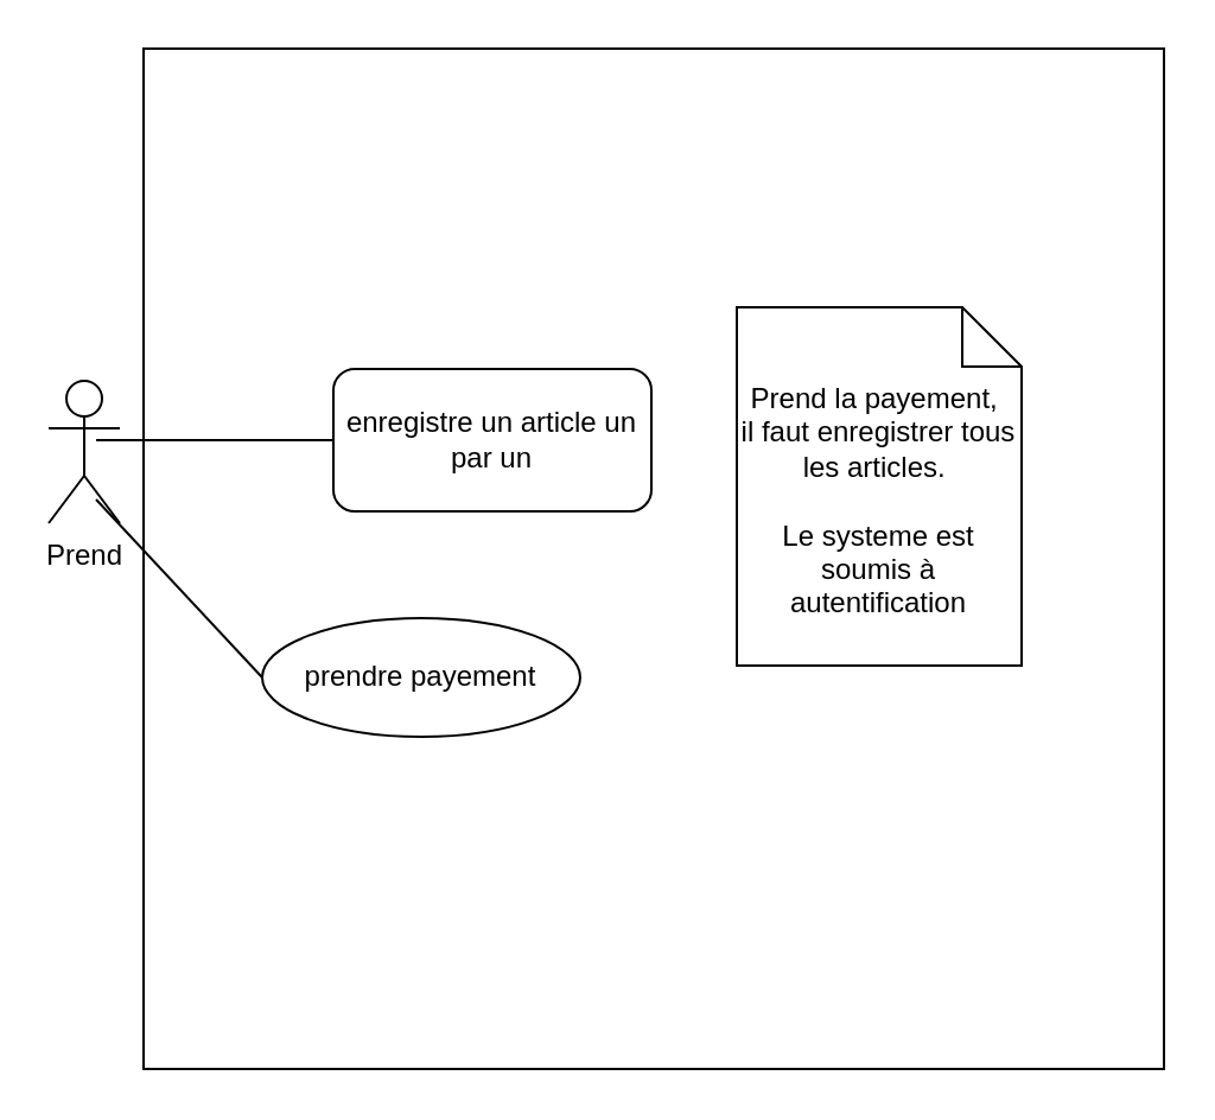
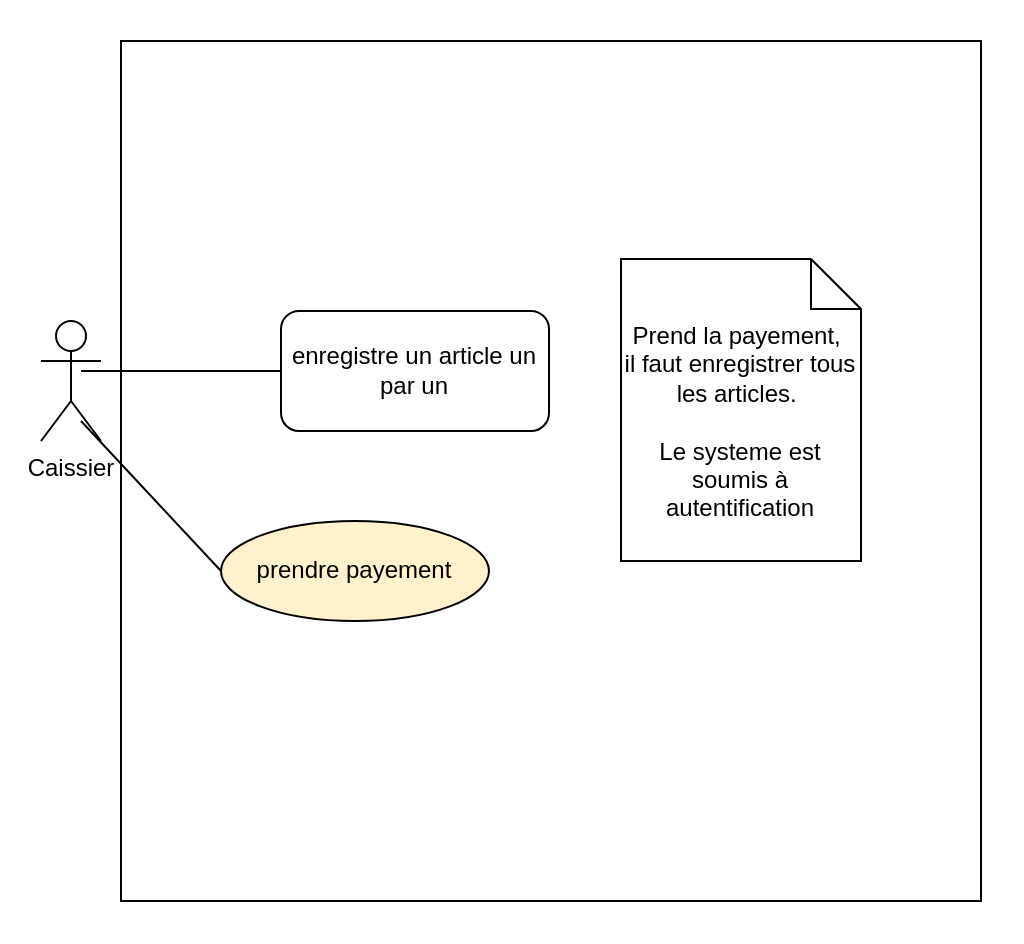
- <mxCell id="3" value="Prend" style="shape=umlActor;verticalLabelPosition=bottom;verticalAlign=top;html=1;" vertex="1" parent="1"><mxGeometry x="20" y="160" width="30" height="60" as="geometry" /></mxCell>
+ <mxCell id="3" value="Caissier" style="shape=umlActor;verticalLabelPosition=bottom;verticalAlign=top;html=1;" vertex="1" parent="1"><mxGeometry x="20" y="160" width="30" height="60" as="geometry" /></mxCell>
- <mxCell id="5" value="prendre payement" style="ellipse;whiteSpace=wrap;html=1;" vertex="1" parent="1"><mxGeometry x="110" y="260" width="134" height="50" as="geometry" /></mxCell>
+ <mxCell id="5" value="prendre payement" style="ellipse;whiteSpace=wrap;html=1;fillColor=#fff2cc;" vertex="1" parent="1"><mxGeometry x="110" y="260" width="134" height="50" as="geometry" /></mxCell>
